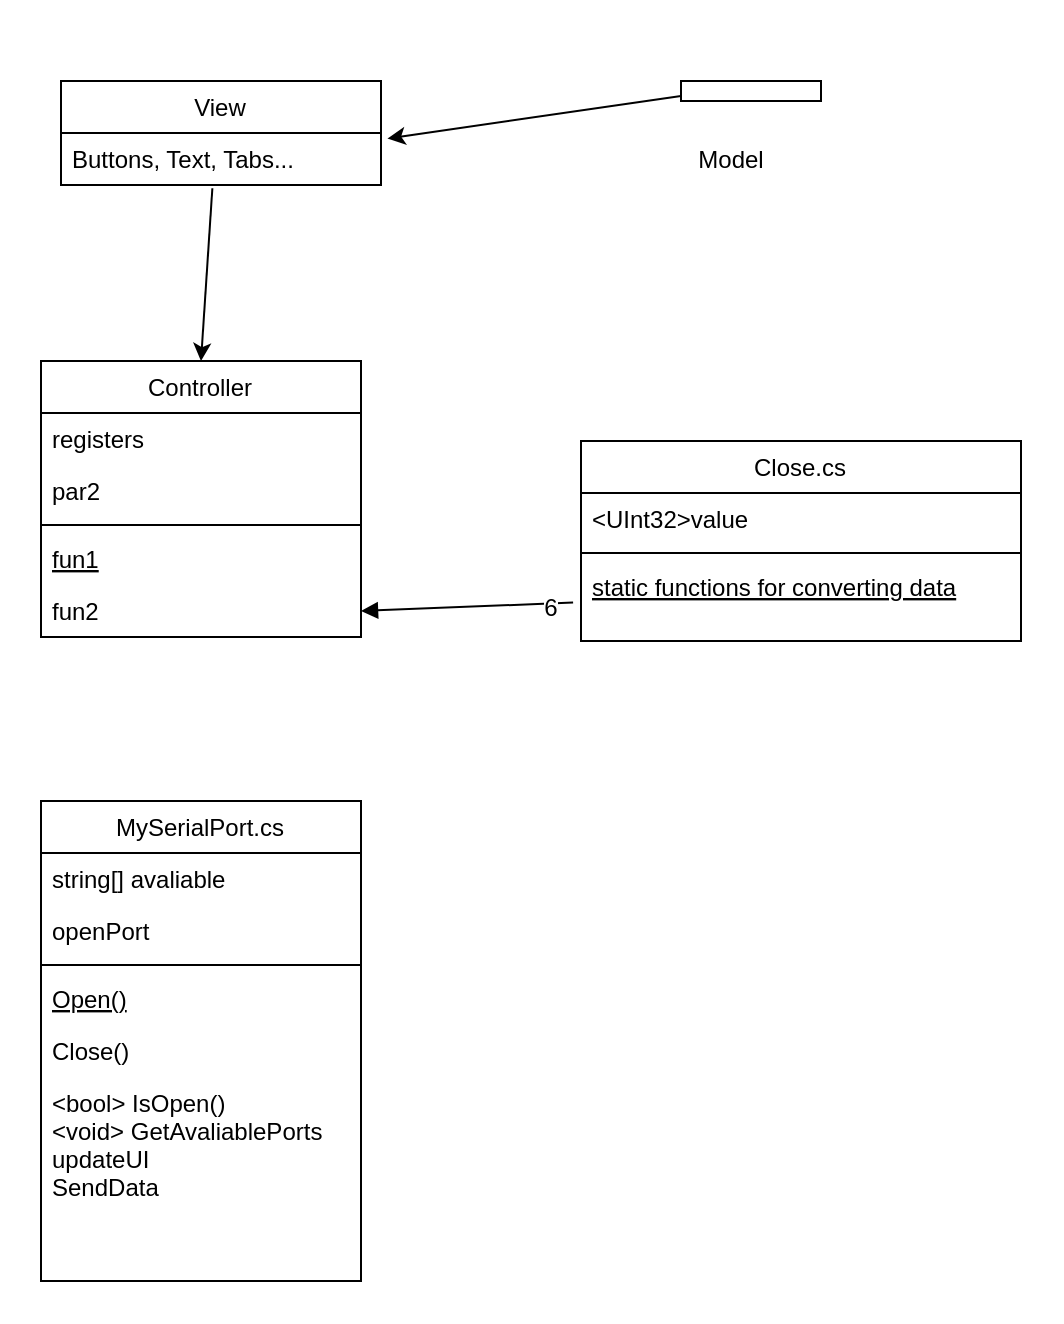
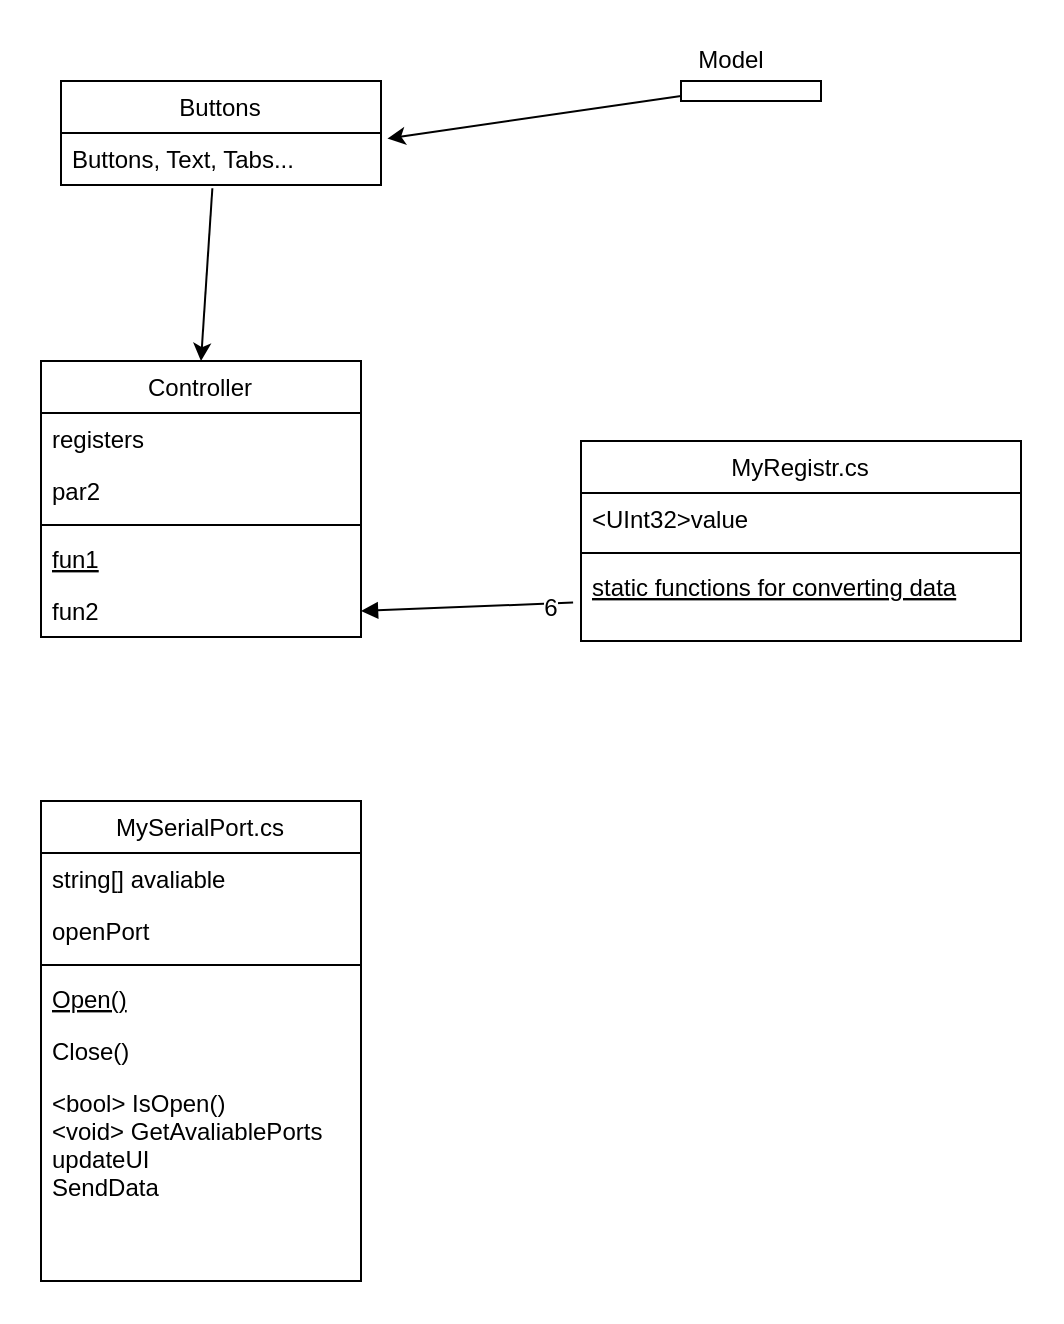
- <mxCell id="8" value="View" style="swimlane;fontStyle=0;align=center;verticalAlign=top;childLayout=stackLayout;horizontal=1;startSize=26;horizontalStack=0;resizeParent=1;resizeLast=0;collapsible=1;marginBottom=0;rounded=0;shadow=0;strokeWidth=1;" vertex="1" parent="1"><mxGeometry x="30" y="40" width="160" height="52" as="geometry"><mxRectangle x="100" y="170" width="160" height="26" as="alternateBounds" /></mxGeometry></mxCell>
+ <mxCell id="8" value="Buttons" style="swimlane;fontStyle=0;align=center;verticalAlign=top;childLayout=stackLayout;horizontal=1;startSize=26;horizontalStack=0;resizeParent=1;resizeLast=0;collapsible=1;marginBottom=0;rounded=0;shadow=0;strokeWidth=1;" vertex="1" parent="1"><mxGeometry x="30" y="40" width="160" height="52" as="geometry"><mxRectangle x="100" y="170" width="160" height="26" as="alternateBounds" /></mxGeometry></mxCell>
- <mxCell id="12" value="Model" style="text;html=1;align=center;verticalAlign=middle;resizable=0;points=[];autosize=1;" vertex="1" parent="1"><mxGeometry x="340" y="70" width="50" height="20" as="geometry" /></mxCell>
+ <mxCell id="12" value="Model" style="text;html=1;align=center;verticalAlign=middle;resizable=0;points=[];autosize=1;" vertex="1" parent="1"><mxGeometry x="340" y="20" width="50" height="20" as="geometry" /></mxCell>
- <mxCell id="14" value="Close.cs&#10;" style="swimlane;fontStyle=0;align=center;verticalAlign=top;childLayout=stackLayout;horizontal=1;startSize=26;horizontalStack=0;resizeParent=1;resizeLast=0;collapsible=1;marginBottom=0;rounded=0;shadow=0;strokeWidth=1;" vertex="1" parent="1"><mxGeometry x="290" y="220" width="220" height="100" as="geometry"><mxRectangle x="100" y="170" width="160" height="26" as="alternateBounds" /></mxGeometry></mxCell>
+ <mxCell id="14" value="MyRegistr.cs&#10;" style="swimlane;fontStyle=0;align=center;verticalAlign=top;childLayout=stackLayout;horizontal=1;startSize=26;horizontalStack=0;resizeParent=1;resizeLast=0;collapsible=1;marginBottom=0;rounded=0;shadow=0;strokeWidth=1;" vertex="1" parent="1"><mxGeometry x="290" y="220" width="220" height="100" as="geometry"><mxRectangle x="100" y="170" width="160" height="26" as="alternateBounds" /></mxGeometry></mxCell>
